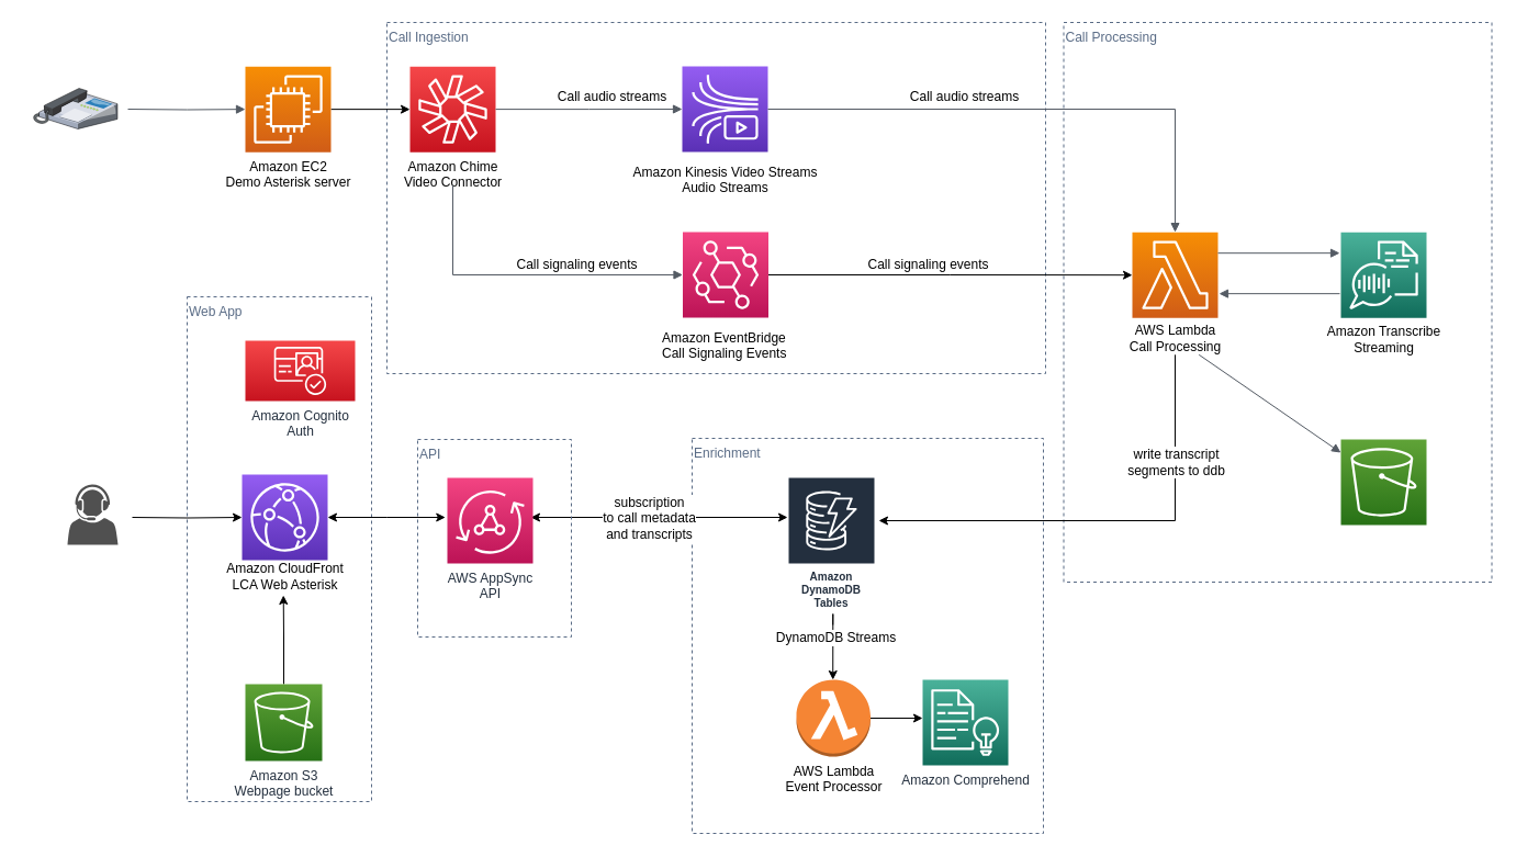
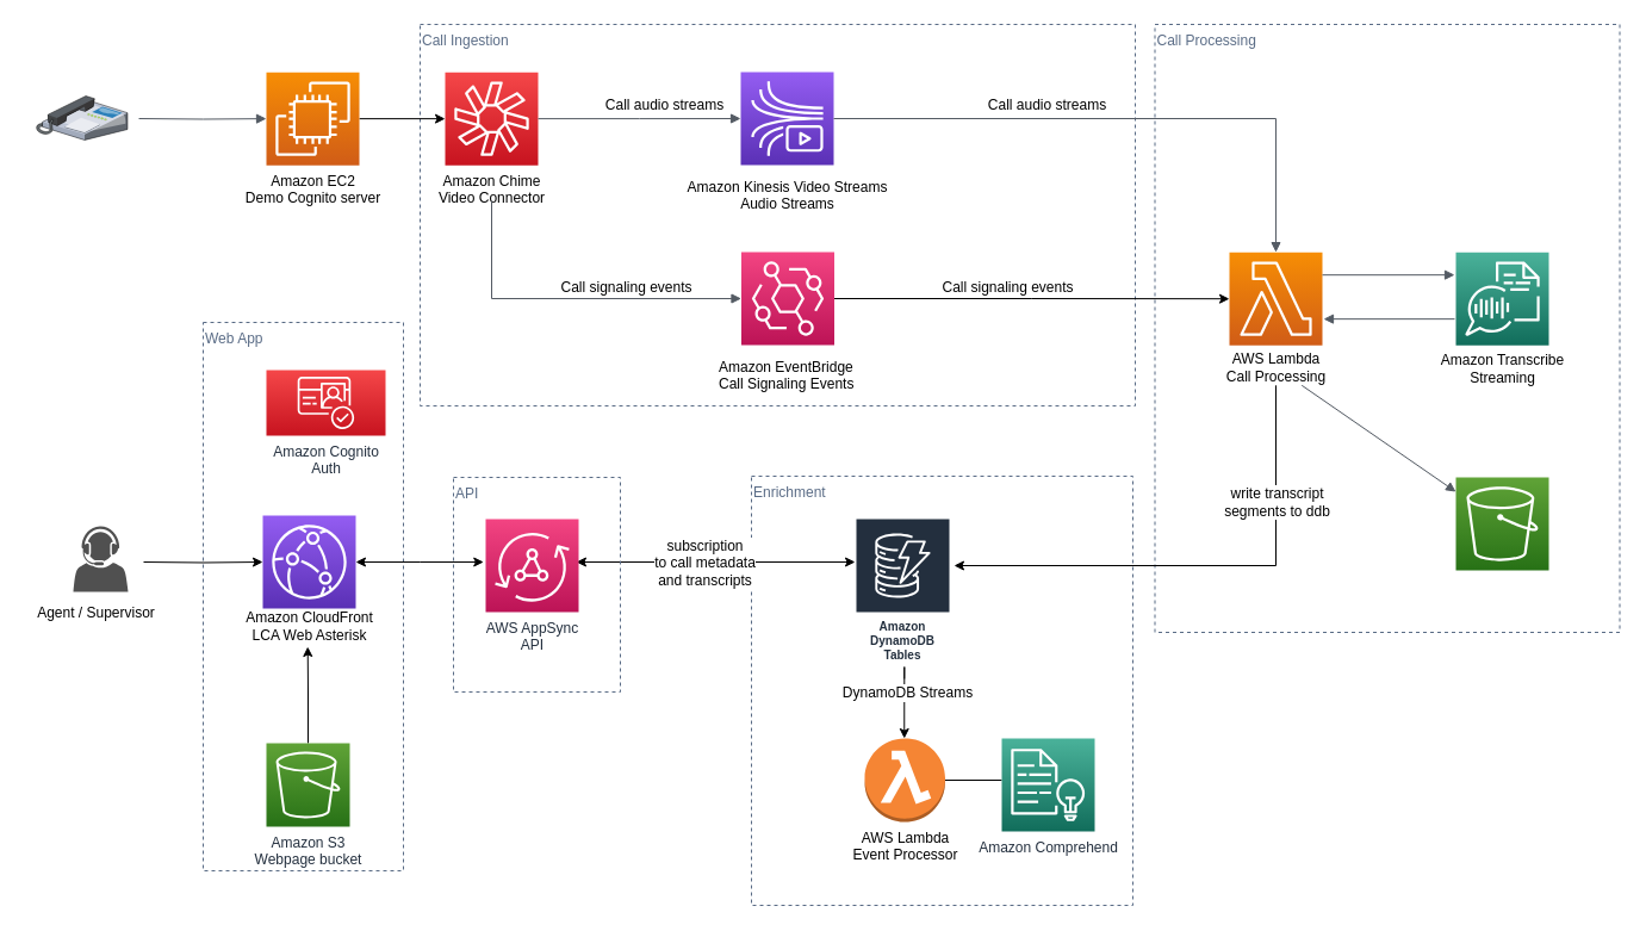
- <mxCell id="9" value="&lt;div align=&quot;center&quot;&gt;Amazon EC2&lt;br&gt;&lt;/div&gt;&lt;div align=&quot;center&quot;&gt;Demo Asterisk server&lt;/div&gt;" style="text;html=1;align=center;" parent="7" vertex="1"><mxGeometry y="78.12" width="120" height="30" as="geometry" /></mxCell>
+ <mxCell id="9" value="&lt;div align=&quot;center&quot;&gt;Amazon EC2&lt;br&gt;&lt;/div&gt;&lt;div align=&quot;center&quot;&gt;Demo Cognito server&lt;/div&gt;" style="text;html=1;align=center;" parent="7" vertex="1"><mxGeometry y="78.12" width="120" height="30" as="geometry" /></mxCell>
+ <mxCell id="37" value="Agent / Supervisor" style="text;html=1;align=center;" parent="36" vertex="1"><mxGeometry y="59" width="120" height="30" as="geometry" /></mxCell>
- <mxCell id="50" style="edgeStyle=orthogonalEdgeStyle;rounded=0;orthogonalLoop=1;jettySize=auto;html=1;startArrow=none;startFill=0;" edge="1" parent="1" source="51" target="52"><mxGeometry relative="1" as="geometry"><Array as="points"><mxPoint x="880" y="654" /><mxPoint x="880" y="654" /></Array></mxGeometry></mxCell>
+ <mxCell id="50" style="edgeStyle=orthogonalEdgeStyle;rounded=0;orthogonalLoop=1;jettySize=auto;html=1;startArrow=none;startFill=0;endArrow=none;" edge="1" parent="1" source="51" target="52"><mxGeometry relative="1" as="geometry"><Array as="points"><mxPoint x="880" y="654" /><mxPoint x="880" y="654" /></Array></mxGeometry></mxCell>
